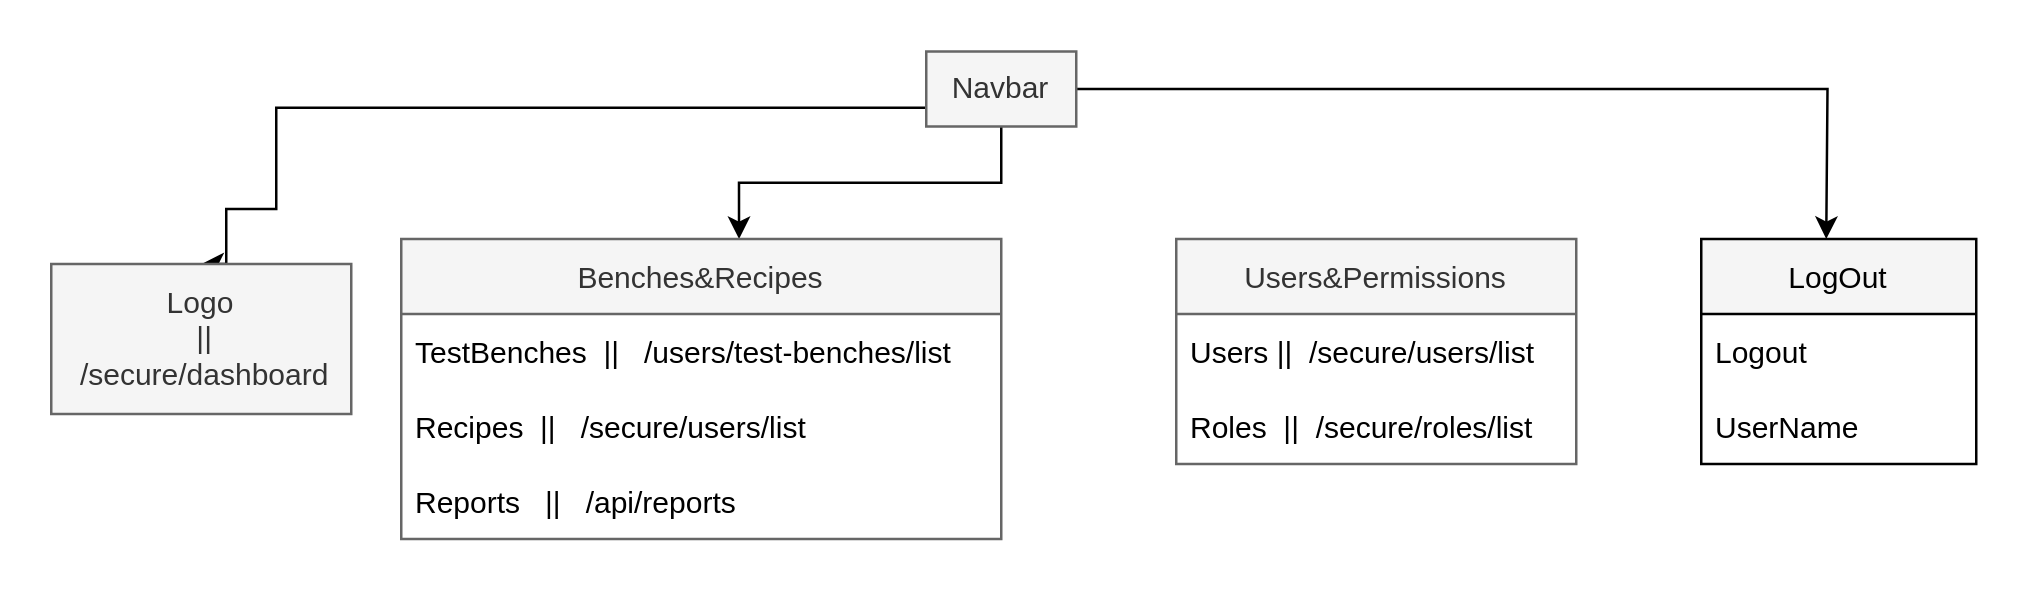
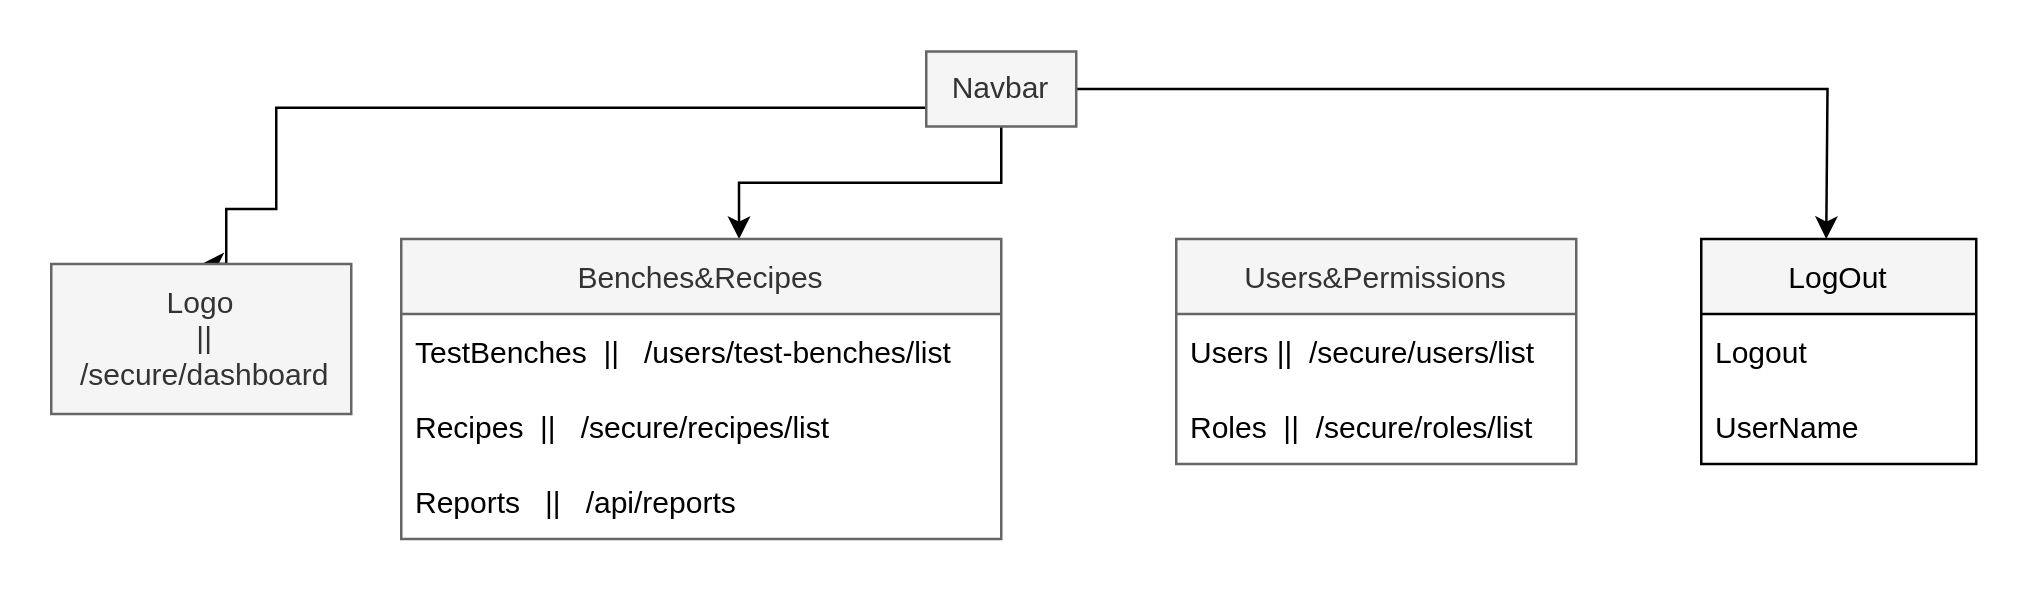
- <mxCell id="8" value="Recipes  ||   /secure/users/list" style="text;strokeColor=none;fillColor=none;align=left;verticalAlign=middle;spacingLeft=4;spacingRight=4;overflow=hidden;points=[[0,0.5],[1,0.5]];portConstraint=eastwest;rotatable=0;" parent="6" vertex="1"><mxGeometry y="60" width="240" height="30" as="geometry" /></mxCell>
+ <mxCell id="8" value="Recipes  ||   /secure/recipes/list" style="text;strokeColor=none;fillColor=none;align=left;verticalAlign=middle;spacingLeft=4;spacingRight=4;overflow=hidden;points=[[0,0.5],[1,0.5]];portConstraint=eastwest;rotatable=0;" parent="6" vertex="1"><mxGeometry y="60" width="240" height="30" as="geometry" /></mxCell>
